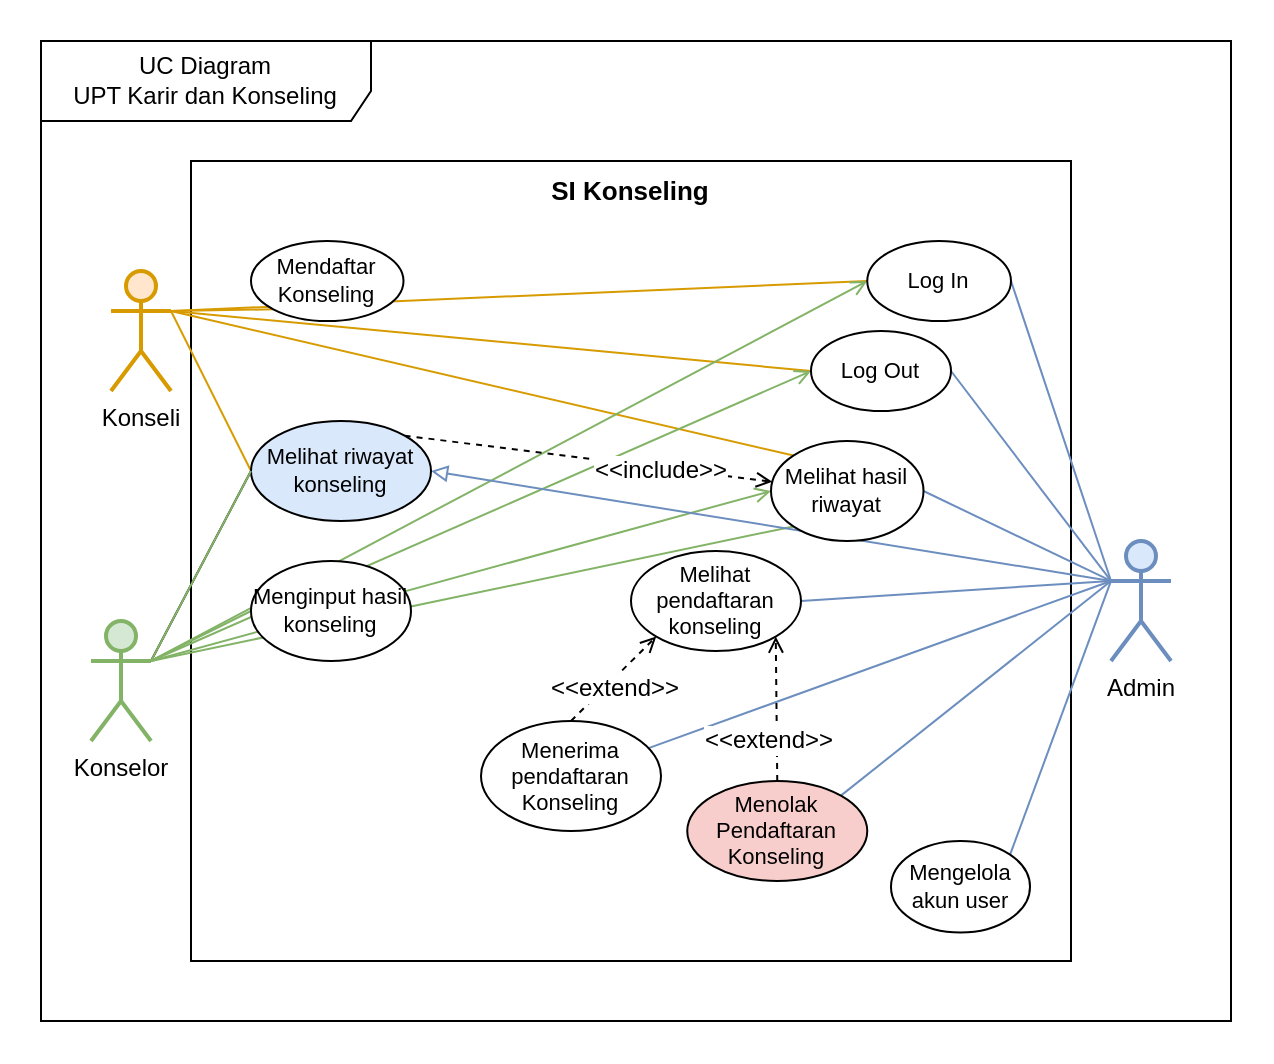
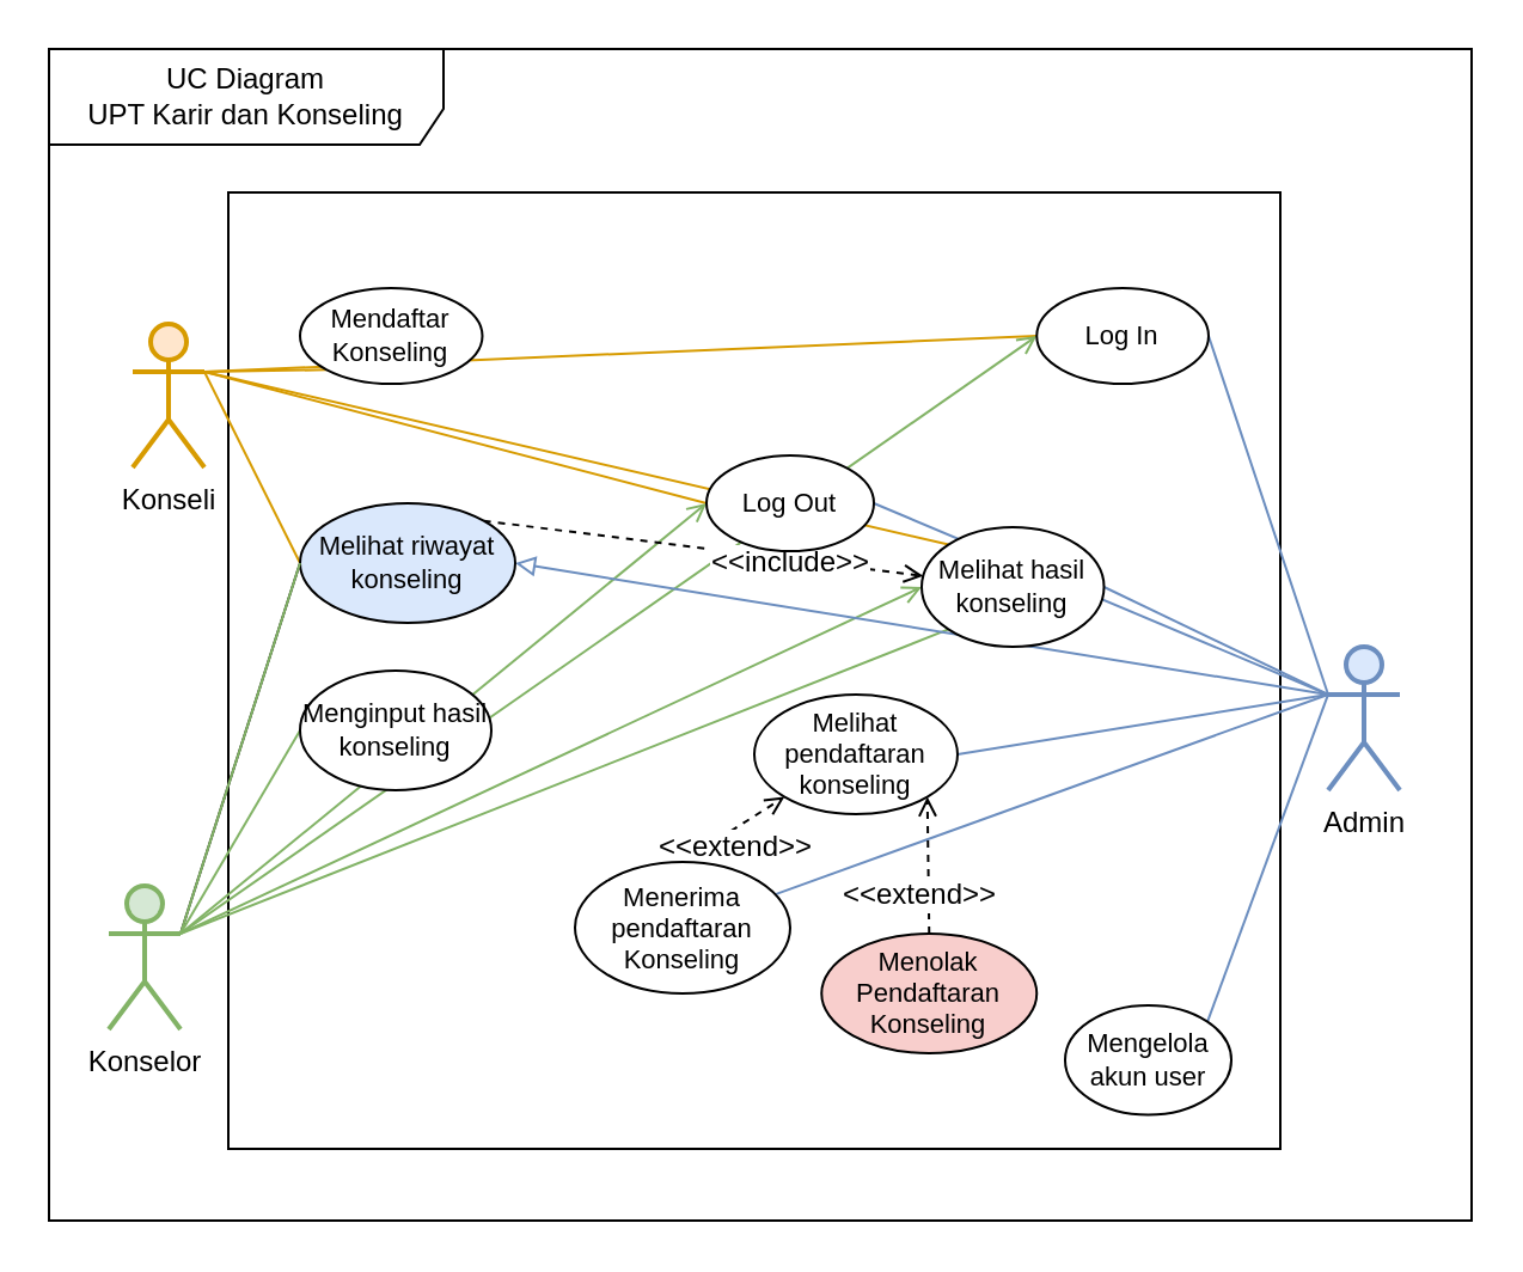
- <mxCell id="41" value="&lt;b style=&quot;font-size: 13px;&quot;&gt;SI Konseling&lt;/b&gt;" style="text;html=1;strokeColor=none;fillColor=none;align=center;verticalAlign=middle;whiteSpace=wrap;rounded=0;fontSize=13;movable=0;resizable=0;rotatable=0;deletable=0;editable=0;connectable=0;" vertex="1" parent="1"><mxGeometry x="265" y="80" width="100" height="30" as="geometry" /></mxCell>
- <mxCell id="39" value="Log Out" style="ellipse;whiteSpace=wrap;html=1;fontSize=11;movable=0;resizable=0;rotatable=0;deletable=0;editable=0;connectable=0;" vertex="1" parent="1"><mxGeometry x="405" y="165" width="70" height="40" as="geometry" /></mxCell>
+ <mxCell id="39" value="Log Out" style="ellipse;whiteSpace=wrap;html=1;fontSize=11;movable=0;resizable=0;rotatable=0;deletable=0;editable=0;connectable=0;" vertex="1" parent="1"><mxGeometry x="295" y="190" width="70" height="40" as="geometry" /></mxCell>
- <mxCell id="27" value="Melihat hasil riwayat" style="ellipse;whiteSpace=wrap;html=1;fontSize=11;movable=0;resizable=0;rotatable=0;deletable=0;editable=0;connectable=0;" vertex="1" parent="1"><mxGeometry x="385" y="220" width="76.25" height="50" as="geometry" /></mxCell>
+ <mxCell id="27" value="Melihat hasil konseling" style="ellipse;whiteSpace=wrap;html=1;fontSize=11;movable=0;resizable=0;rotatable=0;deletable=0;editable=0;connectable=0;" vertex="1" parent="1"><mxGeometry x="385" y="220" width="76.25" height="50" as="geometry" /></mxCell>
- <mxCell id="40" value="Melihat pendaftaran&lt;br style=&quot;font-size: 11px;&quot;&gt;konseling" style="ellipse;whiteSpace=wrap;html=1;fontSize=11;movable=0;resizable=0;rotatable=0;deletable=0;editable=0;connectable=0;" vertex="1" parent="1"><mxGeometry x="315" y="275" width="85" height="50" as="geometry" /></mxCell>
+ <mxCell id="40" value="Melihat pendaftaran&lt;br style=&quot;font-size: 11px;&quot;&gt;konseling" style="ellipse;whiteSpace=wrap;html=1;fontSize=11;movable=0;resizable=0;rotatable=0;deletable=0;editable=0;connectable=0;" vertex="1" parent="1"><mxGeometry x="315" y="290" width="85" height="50" as="geometry" /></mxCell>
- <mxCell id="16" value="Konselor" style="shape=umlActor;verticalLabelPosition=bottom;verticalAlign=top;html=1;outlineConnect=0;fillColor=#d5e8d4;strokeColor=#82b366;strokeWidth=2;movable=0;resizable=0;rotatable=0;deletable=0;editable=0;connectable=0;" vertex="1" parent="1"><mxGeometry x="45" y="310" width="30" height="60" as="geometry" /></mxCell>
+ <mxCell id="16" value="Konselor" style="shape=umlActor;verticalLabelPosition=bottom;verticalAlign=top;html=1;outlineConnect=0;fillColor=#d5e8d4;strokeColor=#82b366;strokeWidth=2;movable=0;resizable=0;rotatable=0;deletable=0;editable=0;connectable=0;" vertex="1" parent="1"><mxGeometry x="45" y="370" width="30" height="60" as="geometry" /></mxCell>
- <mxCell id="18" style="edgeStyle=none;rounded=0;orthogonalLoop=1;jettySize=auto;html=1;exitX=0;exitY=0.333;exitDx=0;exitDy=0;exitPerimeter=0;entryX=1;entryY=0;entryDx=0;entryDy=0;endArrow=none;endFill=0;fillColor=#dae8fc;strokeColor=#6c8ebf;movable=0;resizable=0;rotatable=0;deletable=0;editable=0;connectable=0;" edge="1" parent="1" source="25" target="34"><mxGeometry relative="1" as="geometry" /></mxCell>
